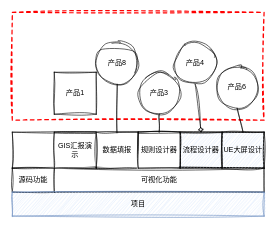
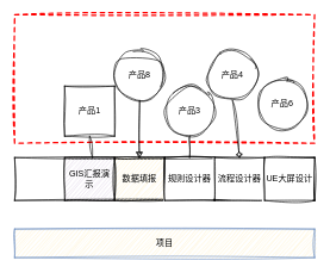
- <mxCell id="21" value="" style="endArrow=none;html=1;rounded=0;exitX=0.5;exitY=1;exitDx=0;exitDy=0;entryX=0.5;entryY=0;entryDx=0;entryDy=0;sketch=1;curveFitting=1;jiggle=2;" edge="1" parent="1" source="16" target="9"><mxGeometry width="50" height="50" relative="1" as="geometry"><mxPoint x="345" y="150" as="sourcePoint" /><mxPoint x="345" y="230" as="targetPoint" /></mxGeometry></mxCell>
+ <mxCell id="17" value="" style="endArrow=none;html=1;rounded=0;entryX=0.556;entryY=0.003;entryDx=0;entryDy=0;entryPerimeter=0;exitX=0.5;exitY=1;exitDx=0;exitDy=0;sketch=1;curveFitting=1;jiggle=2;" edge="1" parent="1" source="12" target="5"><mxGeometry width="50" height="50" relative="1" as="geometry"><mxPoint x="130" y="190" as="sourcePoint" /><mxPoint x="180" y="140" as="targetPoint" /></mxGeometry></mxCell>
- <mxCell id="18" value="" style="endArrow=none;html=1;rounded=0;entryX=0.494;entryY=0.016;entryDx=0;entryDy=0;entryPerimeter=0;exitX=0.5;exitY=1;exitDx=0;exitDy=0;sketch=1;curveFitting=1;jiggle=2;" edge="1" parent="1" source="13" target="6"><mxGeometry width="50" height="50" relative="1" as="geometry"><mxPoint x="135" y="200" as="sourcePoint" /><mxPoint x="139" y="230" as="targetPoint" /></mxGeometry></mxCell>
+ <mxCell id="18" value="" style="endArrow=block;html=1;rounded=0;entryX=0.494;entryY=0.016;entryDx=0;entryDy=0;entryPerimeter=0;exitX=0.5;exitY=1;exitDx=0;exitDy=0;sketch=1;curveFitting=1;jiggle=2;" edge="1" parent="1" source="13" target="6"><mxGeometry width="50" height="50" relative="1" as="geometry"><mxPoint x="135" y="200" as="sourcePoint" /><mxPoint x="139" y="230" as="targetPoint" /></mxGeometry></mxCell>
- <mxCell id="5" value="GIS汇报演示" style="rounded=0;whiteSpace=wrap;html=1;sketch=1;curveFitting=1;jiggle=2;" vertex="1" parent="1"><mxGeometry x="90" y="220" width="70" height="60" as="geometry" /></mxCell>
+ <mxCell id="5" value="GIS汇报演示" style="rounded=0;whiteSpace=wrap;html=1;sketch=1;curveFitting=1;jiggle=2;fillColor=#e1d5e7;" vertex="1" parent="1"><mxGeometry x="90" y="220" width="70" height="60" as="geometry" /></mxCell>
- <mxCell id="6" value="数据填报" style="rounded=0;whiteSpace=wrap;html=1;sketch=1;curveFitting=1;jiggle=2;" vertex="1" parent="1"><mxGeometry x="160" y="220" width="70" height="60" as="geometry" /></mxCell>
+ <mxCell id="6" value="数据填报" style="rounded=0;whiteSpace=wrap;html=1;sketch=1;curveFitting=1;jiggle=2;fillColor=#fff2cc;" vertex="1" parent="1"><mxGeometry x="160" y="220" width="70" height="60" as="geometry" /></mxCell>
- <mxCell id="8" value="流程设计器" style="rounded=0;whiteSpace=wrap;html=1;sketch=1;curveFitting=1;jiggle=2;fillColor=#dae8fc;" vertex="1" parent="1"><mxGeometry x="300" y="220" width="70" height="60" as="geometry" /></mxCell>
+ <mxCell id="8" value="流程设计器" style="rounded=0;whiteSpace=wrap;html=1;sketch=1;curveFitting=1;jiggle=2;" vertex="1" parent="1"><mxGeometry x="300" y="220" width="70" height="60" as="geometry" /></mxCell>
- <mxCell id="9" value="UE大屏设计" style="rounded=0;whiteSpace=wrap;html=1;sketch=1;curveFitting=1;jiggle=2;fillColor=#dae8fc;" vertex="1" parent="1"><mxGeometry x="370" y="220" width="70" height="60" as="geometry" /></mxCell>
+ <mxCell id="9" value="UE大屏设计" style="rounded=0;whiteSpace=wrap;html=1;sketch=1;curveFitting=1;jiggle=2;" vertex="1" parent="1"><mxGeometry x="370" y="220" width="70" height="60" as="geometry" /></mxCell>
- <mxCell id="10" value="源码功能" style="rounded=0;whiteSpace=wrap;html=1;sketch=1;curveFitting=1;jiggle=2;" vertex="1" parent="1"><mxGeometry x="20" y="280" width="70" height="40" as="geometry" /></mxCell>
- <mxCell id="4" value="可视化功能" style="rounded=0;whiteSpace=wrap;html=1;sketch=1;curveFitting=1;jiggle=2;" vertex="1" parent="1"><mxGeometry x="90" y="280" width="350" height="40" as="geometry" /></mxCell>
- <mxCell id="11" value="项目" style="rounded=0;whiteSpace=wrap;html=1;fillColor=#dae8fc;strokeColor=#6c8ebf;sketch=1;curveFitting=1;jiggle=2;" vertex="1" parent="1"><mxGeometry x="20" y="320" width="420" height="40" as="geometry" /></mxCell>
+ <mxCell id="11" value="项目" style="rounded=0;whiteSpace=wrap;html=1;fillColor=#fff2cc;strokeColor=#6c8ebf;sketch=1;curveFitting=1;jiggle=2;" vertex="1" parent="1"><mxGeometry x="20" y="320" width="420" height="40" as="geometry" /></mxCell>
